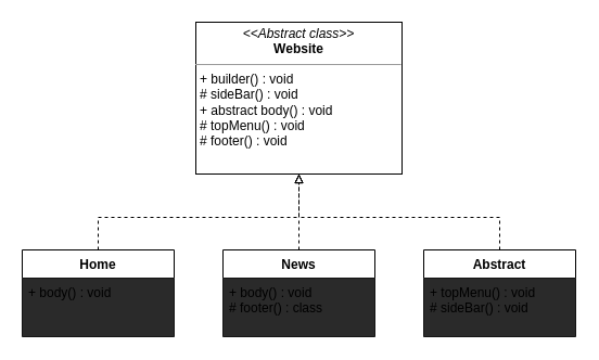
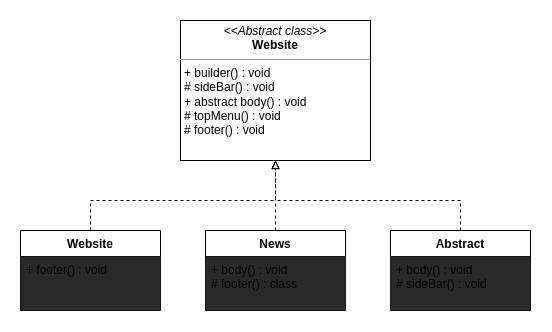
- <mxCell id="4" value="Home" style="swimlane;fontStyle=1;align=center;verticalAlign=top;childLayout=stackLayout;horizontal=1;startSize=26;horizontalStack=0;resizeParent=1;resizeParentMax=0;resizeLast=0;collapsible=1;marginBottom=0;" parent="1" vertex="1"><mxGeometry x="20" y="230" width="140" height="80" as="geometry" /></mxCell>
+ <mxCell id="4" value="Website" style="swimlane;fontStyle=1;align=center;verticalAlign=top;childLayout=stackLayout;horizontal=1;startSize=26;horizontalStack=0;resizeParent=1;resizeParentMax=0;resizeLast=0;collapsible=1;marginBottom=0;" parent="1" vertex="1"><mxGeometry x="20" y="230" width="140" height="80" as="geometry" /></mxCell>
- <mxCell id="5" value="+ body() : void" style="text;strokeColor=none;align=left;verticalAlign=top;spacingLeft=4;spacingRight=4;overflow=hidden;rotatable=0;points=[[0,0.5],[1,0.5]];portConstraint=eastwest;fillColor=#2a2a2a;" parent="4" vertex="1"><mxGeometry y="26" width="140" height="54" as="geometry" /></mxCell>
+ <mxCell id="5" value="+ footer() : void" style="text;strokeColor=none;align=left;verticalAlign=top;spacingLeft=4;spacingRight=4;overflow=hidden;rotatable=0;points=[[0,0.5],[1,0.5]];portConstraint=eastwest;fillColor=#2a2a2a;" parent="4" vertex="1"><mxGeometry y="26" width="140" height="54" as="geometry" /></mxCell>
- <mxCell id="11" value="+ topMenu() : void&#10;# sideBar() : void" style="text;strokeColor=none;align=left;verticalAlign=top;spacingLeft=4;spacingRight=4;overflow=hidden;rotatable=0;points=[[0,0.5],[1,0.5]];portConstraint=eastwest;fillColor=#2a2a2a;" parent="10" vertex="1"><mxGeometry y="26" width="140" height="54" as="geometry" /></mxCell>
+ <mxCell id="11" value="+ body() : void&#10;# sideBar() : void" style="text;strokeColor=none;align=left;verticalAlign=top;spacingLeft=4;spacingRight=4;overflow=hidden;rotatable=0;points=[[0,0.5],[1,0.5]];portConstraint=eastwest;fillColor=#2a2a2a;" parent="10" vertex="1"><mxGeometry y="26" width="140" height="54" as="geometry" /></mxCell>
